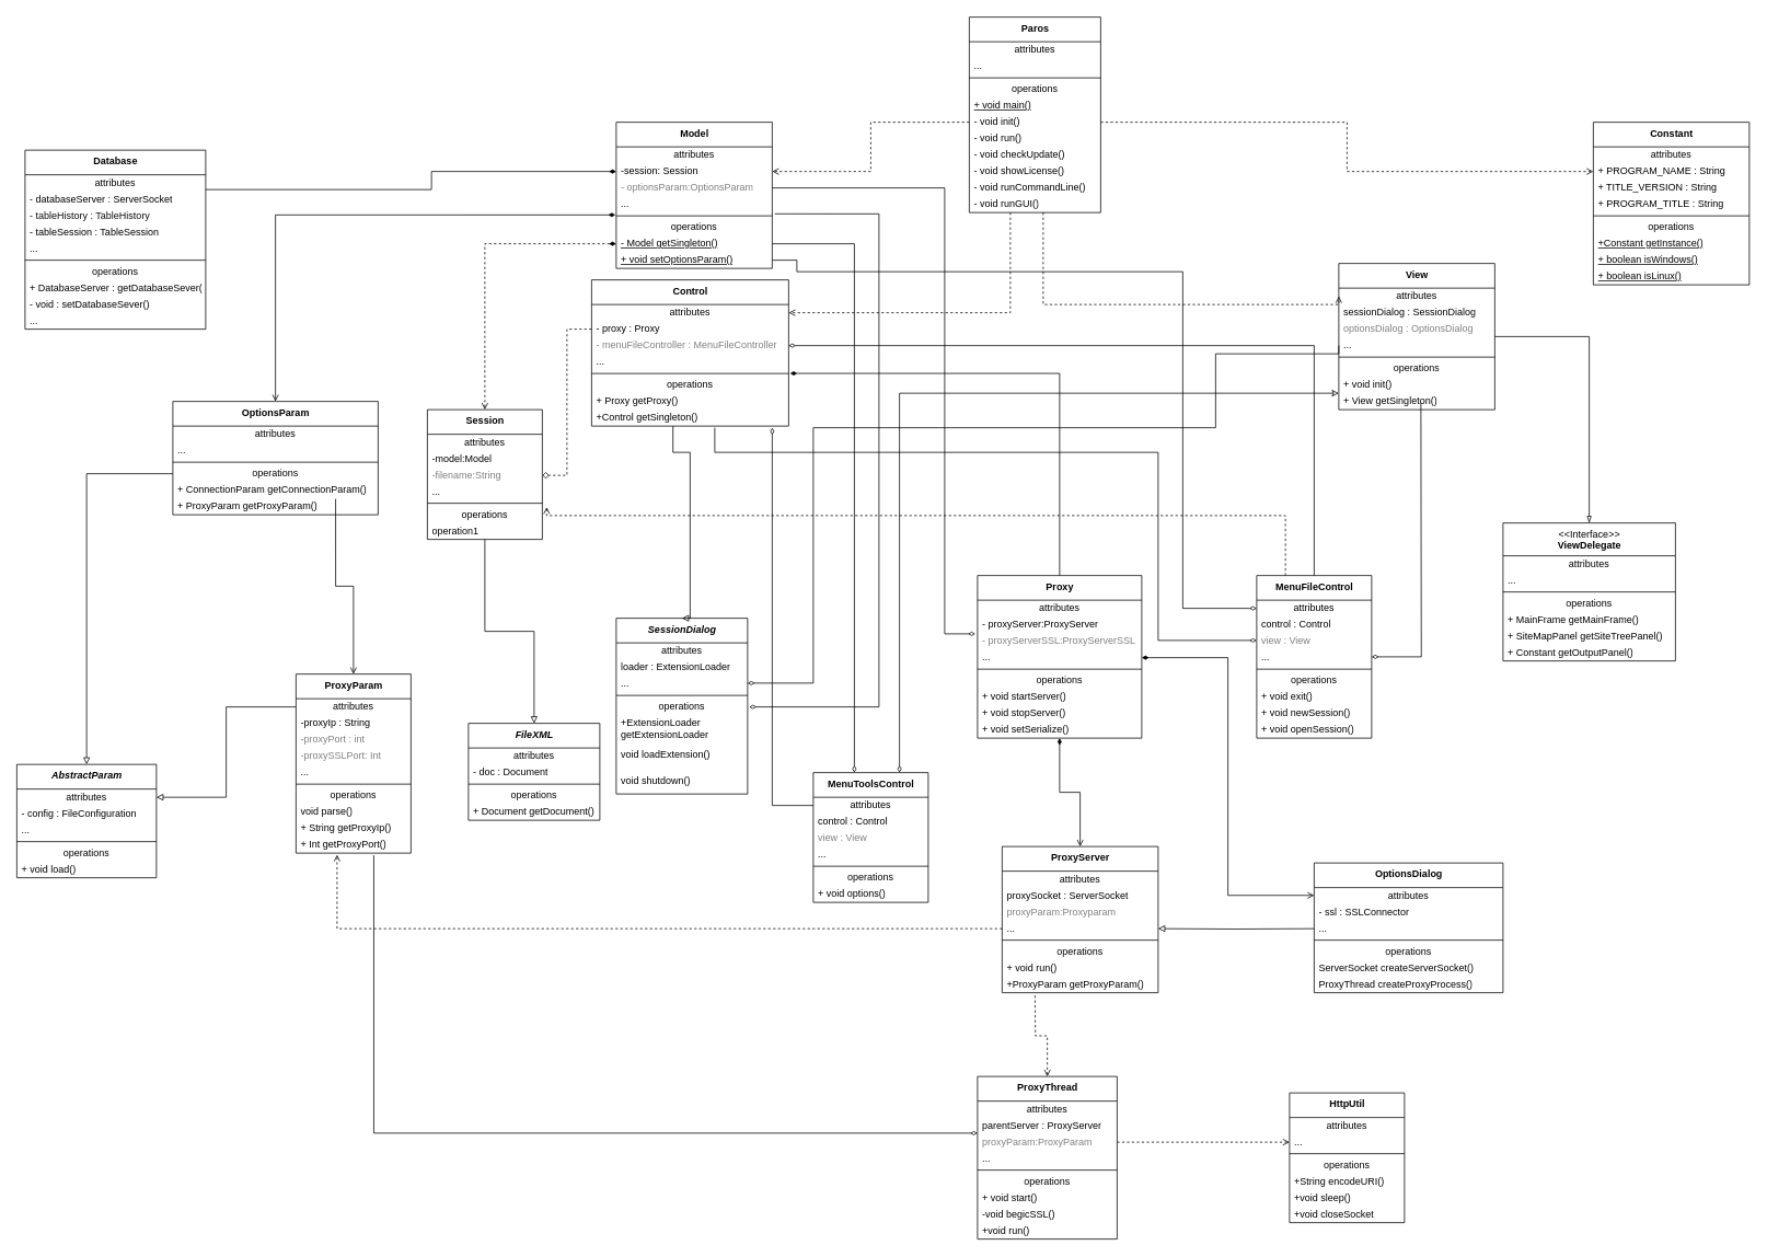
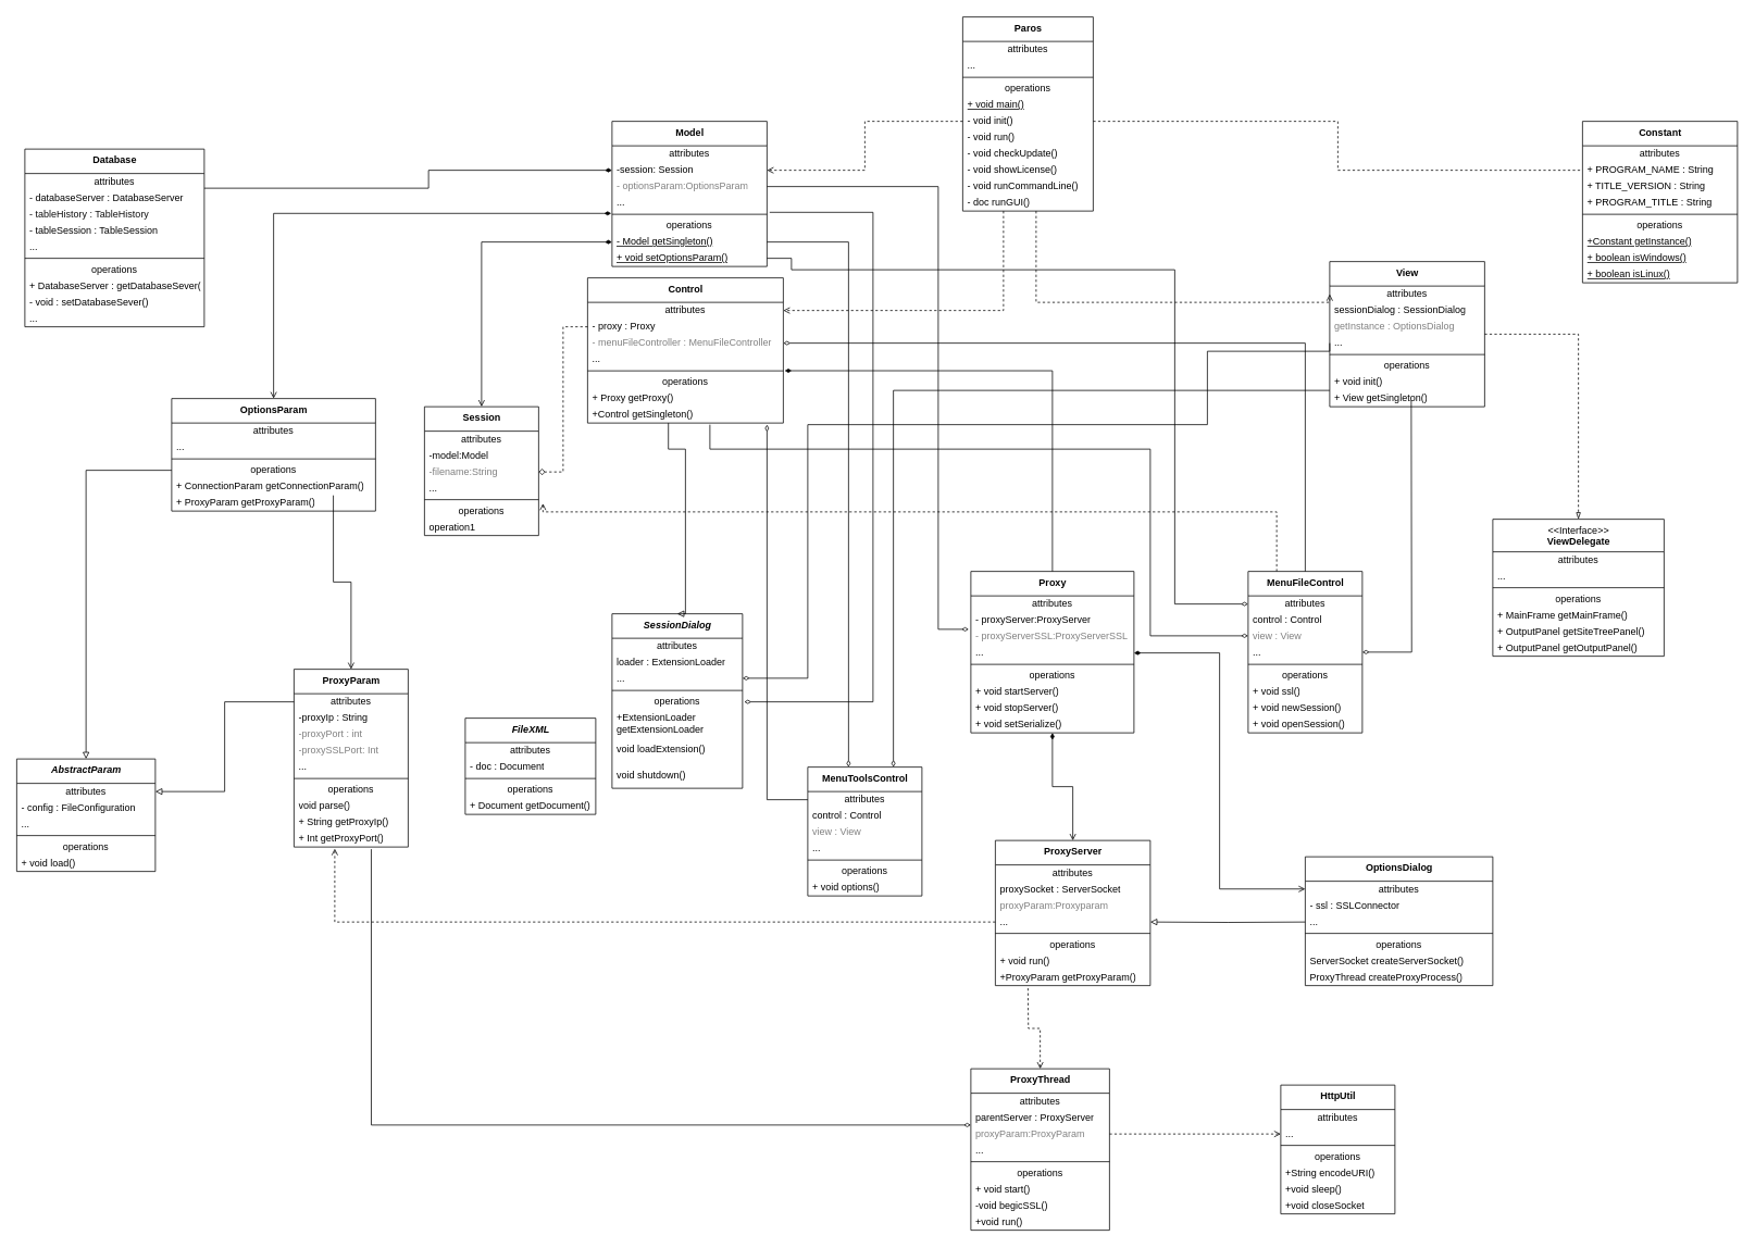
- <mxCell id="35" style="edgeStyle=orthogonalEdgeStyle;rounded=0;orthogonalLoop=1;jettySize=auto;html=1;entryX=0;entryY=0.5;entryDx=0;entryDy=0;dashed=1;endArrow=open;endFill=0;exitX=1;exitY=0.5;exitDx=0;exitDy=0;" edge="1" parent="1" source="10" target="18"><mxGeometry relative="1" as="geometry" /></mxCell>
+ <mxCell id="35" style="edgeStyle=orthogonalEdgeStyle;rounded=0;orthogonalLoop=1;jettySize=auto;html=1;entryX=0;entryY=0.5;entryDx=0;entryDy=0;dashed=1;endArrow=none;endFill=0;exitX=1;exitY=0.5;exitDx=0;exitDy=0;" edge="1" parent="1" source="10" target="18"><mxGeometry relative="1" as="geometry" /></mxCell>
- <mxCell id="51" value="- databaseServer : ServerSocket" style="text;html=1;strokeColor=none;fillColor=none;align=left;verticalAlign=middle;spacingLeft=4;spacingRight=4;overflow=hidden;rotatable=0;points=[[0,0.5],[1,0.5]];portConstraint=eastwest;" vertex="1" parent="49"><mxGeometry y="50" width="220" height="20" as="geometry" /></mxCell>
+ <mxCell id="51" value="- databaseServer : DatabaseServer" style="text;html=1;strokeColor=none;fillColor=none;align=left;verticalAlign=middle;spacingLeft=4;spacingRight=4;overflow=hidden;rotatable=0;points=[[0,0.5],[1,0.5]];portConstraint=eastwest;" vertex="1" parent="49"><mxGeometry y="50" width="220" height="20" as="geometry" /></mxCell>
- <mxCell id="15" value="- void runGUI()" style="text;html=1;strokeColor=none;fillColor=none;align=left;verticalAlign=middle;spacingLeft=4;spacingRight=4;overflow=hidden;rotatable=0;points=[[0,0.5],[1,0.5]];portConstraint=eastwest;" vertex="1" parent="4"><mxGeometry y="218" width="160" height="20" as="geometry" /></mxCell>
+ <mxCell id="15" value="- doc runGUI()" style="text;html=1;strokeColor=none;fillColor=none;align=left;verticalAlign=middle;spacingLeft=4;spacingRight=4;overflow=hidden;rotatable=0;points=[[0,0.5],[1,0.5]];portConstraint=eastwest;" vertex="1" parent="4"><mxGeometry y="218" width="160" height="20" as="geometry" /></mxCell>
- <mxCell id="200" style="edgeStyle=orthogonalEdgeStyle;rounded=0;orthogonalLoop=1;jettySize=auto;html=1;entryX=0.5;entryY=0;entryDx=0;entryDy=0;endArrow=open;endFill=0;startArrow=diamondThin;startFill=1;exitX=0;exitY=0.5;exitDx=0;exitDy=0;dashed=1;" edge="1" parent="1" source="33" target="125"><mxGeometry relative="1" as="geometry"><mxPoint x="790" y="290" as="sourcePoint" /></mxGeometry></mxCell>
+ <mxCell id="200" style="edgeStyle=orthogonalEdgeStyle;rounded=0;orthogonalLoop=1;jettySize=auto;html=1;entryX=0.5;entryY=0;entryDx=0;entryDy=0;endArrow=open;endFill=0;startArrow=diamondThin;startFill=1;exitX=0;exitY=0.5;exitDx=0;exitDy=0;" edge="1" parent="1" source="33" target="125"><mxGeometry relative="1" as="geometry"><mxPoint x="790" y="290" as="sourcePoint" /></mxGeometry></mxCell>
- <mxCell id="194" value="optionsDialog : OptionsDialog" style="text;html=1;strokeColor=none;fillColor=none;align=left;verticalAlign=middle;spacingLeft=4;spacingRight=4;overflow=hidden;rotatable=0;points=[[0,0.5],[1,0.5]];portConstraint=eastwest;fontColor=#808080;" vertex="1" parent="191"><mxGeometry y="70" width="190" height="20" as="geometry" /></mxCell>
+ <mxCell id="194" value="getInstance : OptionsDialog" style="text;html=1;strokeColor=none;fillColor=none;align=left;verticalAlign=middle;spacingLeft=4;spacingRight=4;overflow=hidden;rotatable=0;points=[[0,0.5],[1,0.5]];portConstraint=eastwest;fontColor=#808080;" vertex="1" parent="191"><mxGeometry y="70" width="190" height="20" as="geometry" /></mxCell>
- <mxCell id="190" style="edgeStyle=orthogonalEdgeStyle;rounded=0;orthogonalLoop=1;jettySize=auto;html=1;entryX=0.5;entryY=0;entryDx=0;entryDy=0;dashed=0;endArrow=blockThin;endFill=0;" edge="1" parent="1" source="191" target="115"><mxGeometry relative="1" as="geometry" /></mxCell>
+ <mxCell id="190" style="edgeStyle=orthogonalEdgeStyle;rounded=0;orthogonalLoop=1;jettySize=auto;html=1;entryX=0.5;entryY=0;entryDx=0;entryDy=0;dashed=1;endArrow=blockThin;endFill=0;" edge="1" parent="1" source="191" target="115"><mxGeometry relative="1" as="geometry" /></mxCell>
- <mxCell id="105" style="edgeStyle=orthogonalEdgeStyle;rounded=0;orthogonalLoop=1;jettySize=auto;html=1;startArrow=diamondThin;startFill=0;endArrow=classic;endFill=0;exitX=0.75;exitY=0;exitDx=0;exitDy=0;" edge="1" parent="1" source="107" target="198"><mxGeometry relative="1" as="geometry"><mxPoint x="1690" y="500" as="targetPoint" /><Array as="points"><mxPoint x="1095" y="478" /></Array></mxGeometry></mxCell>
+ <mxCell id="105" style="edgeStyle=orthogonalEdgeStyle;rounded=0;orthogonalLoop=1;jettySize=auto;html=1;startArrow=diamondThin;startFill=0;endArrow=none;endFill=0;exitX=0.75;exitY=0;exitDx=0;exitDy=0;" edge="1" parent="1" source="107" target="198"><mxGeometry relative="1" as="geometry"><mxPoint x="1690" y="500" as="targetPoint" /><Array as="points"><mxPoint x="1095" y="478" /></Array></mxGeometry></mxCell>
- <mxCell id="124" style="edgeStyle=orthogonalEdgeStyle;rounded=0;orthogonalLoop=1;jettySize=auto;html=1;entryX=0.5;entryY=0;entryDx=0;entryDy=0;startArrow=none;startFill=0;endArrow=block;endFill=0;" edge="1" parent="1" source="125" target="36"><mxGeometry relative="1" as="geometry" /></mxCell>
- <mxCell id="121" value="+ SiteMapPanel getSiteTreePanel()" style="text;html=1;strokeColor=none;fillColor=none;align=left;verticalAlign=middle;spacingLeft=4;spacingRight=4;overflow=hidden;rotatable=0;points=[[0,0.5],[1,0.5]];portConstraint=eastwest;" vertex="1" parent="115"><mxGeometry y="128" width="210" height="20" as="geometry" /></mxCell>
+ <mxCell id="121" value="+ OutputPanel getSiteTreePanel()" style="text;html=1;strokeColor=none;fillColor=none;align=left;verticalAlign=middle;spacingLeft=4;spacingRight=4;overflow=hidden;rotatable=0;points=[[0,0.5],[1,0.5]];portConstraint=eastwest;" vertex="1" parent="115"><mxGeometry y="128" width="210" height="20" as="geometry" /></mxCell>
- <mxCell id="122" value="+ Constant getOutputPanel()" style="text;html=1;strokeColor=none;fillColor=none;align=left;verticalAlign=middle;spacingLeft=4;spacingRight=4;overflow=hidden;rotatable=0;points=[[0,0.5],[1,0.5]];portConstraint=eastwest;" vertex="1" parent="115"><mxGeometry y="148" width="210" height="20" as="geometry" /></mxCell>
+ <mxCell id="122" value="+ OutputPanel getOutputPanel()" style="text;html=1;strokeColor=none;fillColor=none;align=left;verticalAlign=middle;spacingLeft=4;spacingRight=4;overflow=hidden;rotatable=0;points=[[0,0.5],[1,0.5]];portConstraint=eastwest;" vertex="1" parent="115"><mxGeometry y="148" width="210" height="20" as="geometry" /></mxCell>
- <mxCell id="102" value="+ void exit()" style="text;html=1;strokeColor=none;fillColor=none;align=left;verticalAlign=middle;spacingLeft=4;spacingRight=4;overflow=hidden;rotatable=0;points=[[0,0.5],[1,0.5]];portConstraint=eastwest;" vertex="1" parent="95"><mxGeometry y="138" width="140" height="20" as="geometry" /></mxCell>
+ <mxCell id="102" value="+ void ssl()" style="text;html=1;strokeColor=none;fillColor=none;align=left;verticalAlign=middle;spacingLeft=4;spacingRight=4;overflow=hidden;rotatable=0;points=[[0,0.5],[1,0.5]];portConstraint=eastwest;" vertex="1" parent="95"><mxGeometry y="138" width="140" height="20" as="geometry" /></mxCell>
